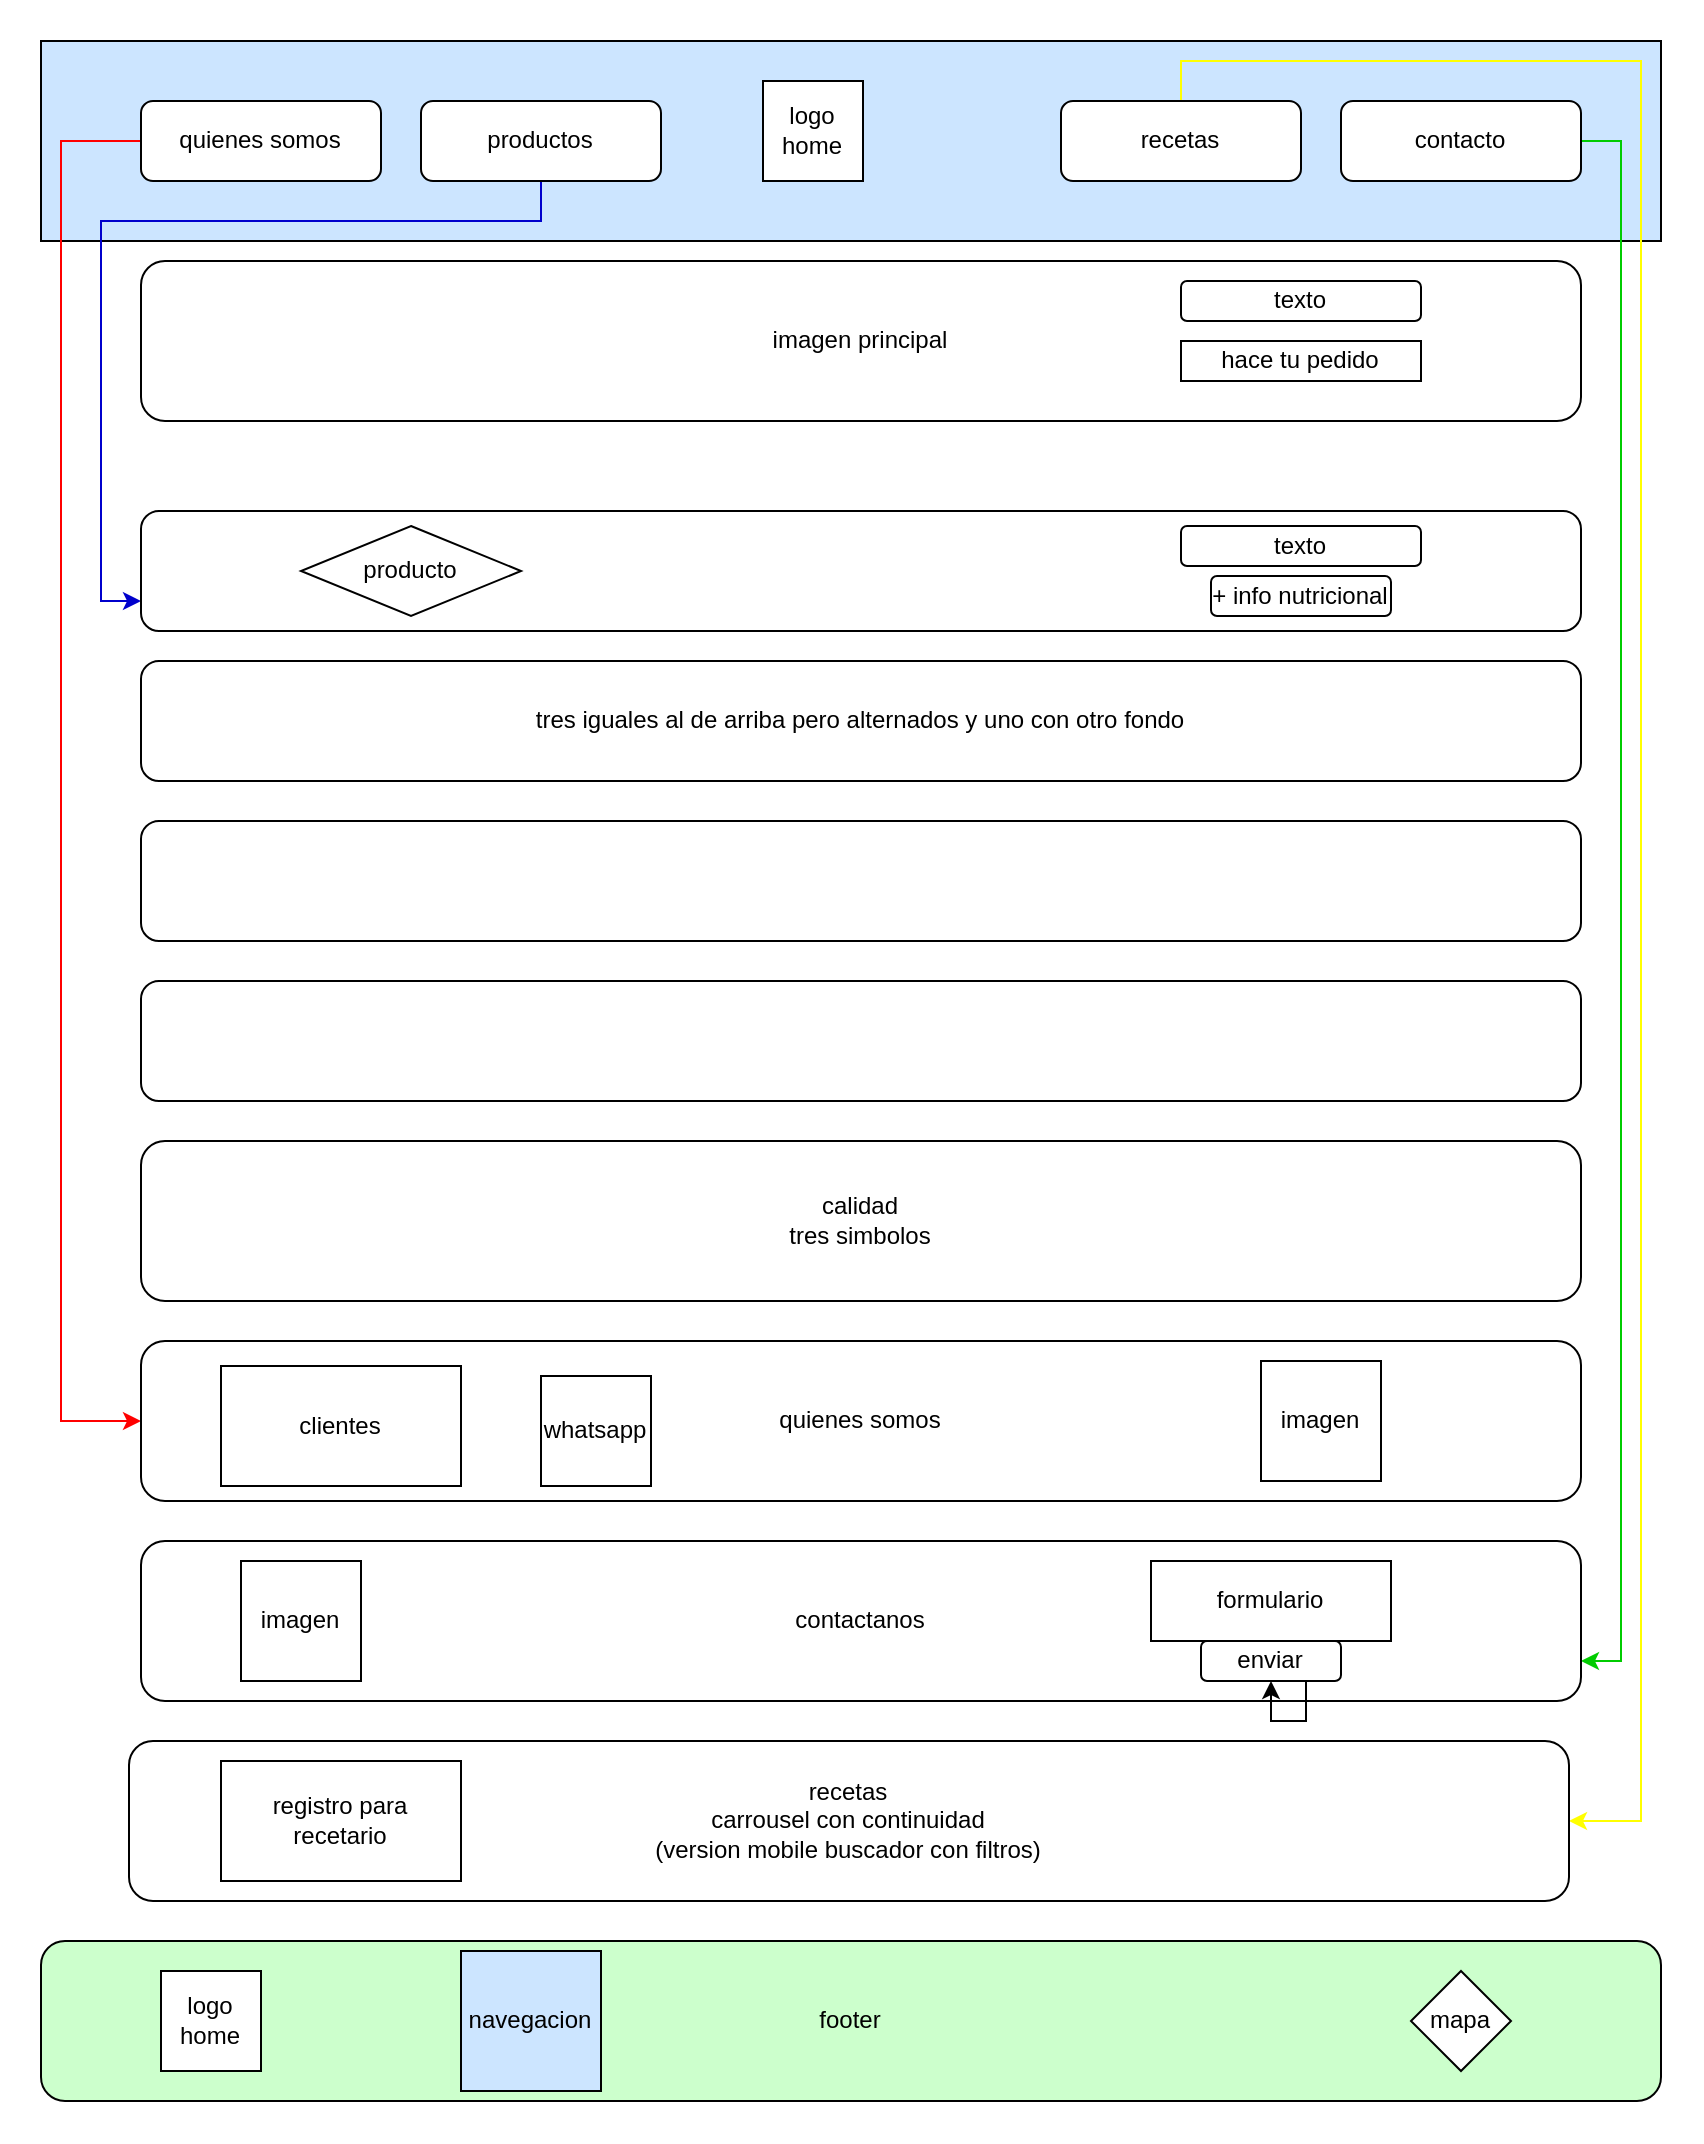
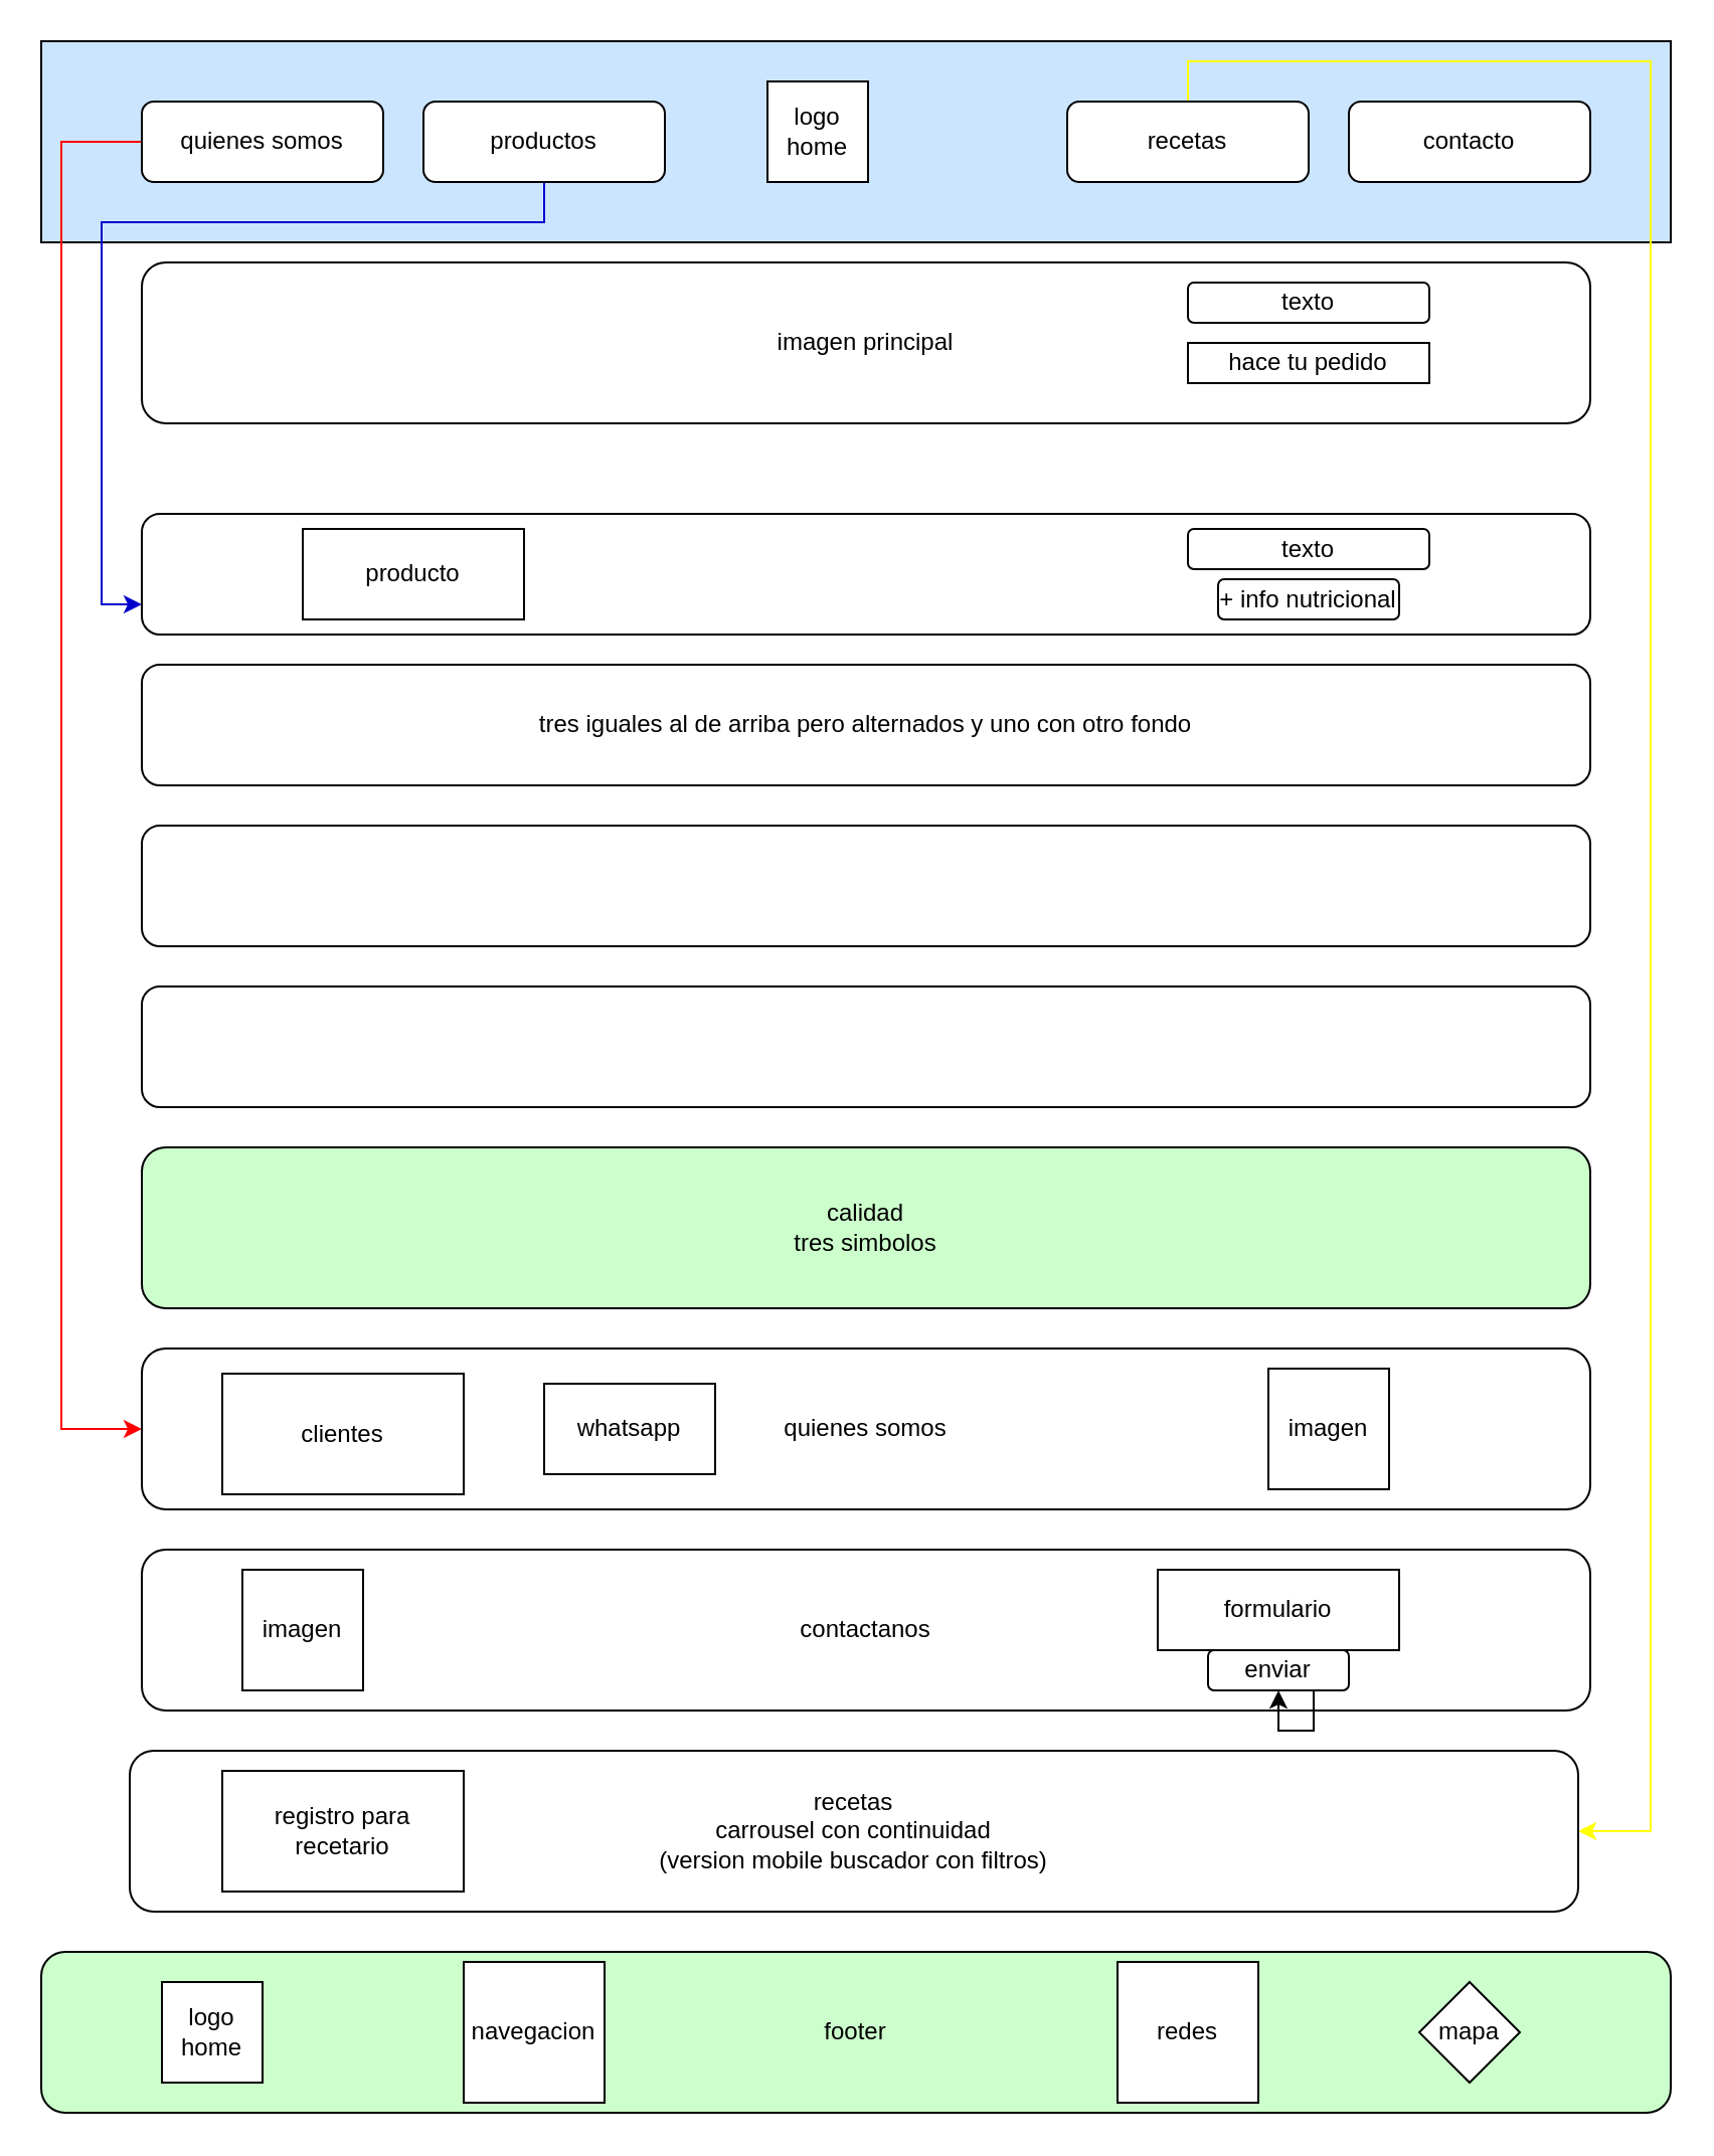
- <mxCell id="30" value="producto" style="rhombus;whiteSpace=wrap;html=1;" vertex="1" parent="1"><mxGeometry x="150" y="262.5" width="110" height="45" as="geometry" /></mxCell>
+ <mxCell id="30" value="producto" style="rounded=0;whiteSpace=wrap;html=1;" vertex="1" parent="1"><mxGeometry x="150" y="262.5" width="110" height="45" as="geometry" /></mxCell>
- <mxCell id="9" style="edgeStyle=orthogonalEdgeStyle;rounded=0;orthogonalLoop=1;jettySize=auto;html=1;entryX=1;entryY=0.75;entryDx=0;entryDy=0;strokeColor=#00CC00;" edge="1" parent="1" source="10" target="21"><mxGeometry relative="1" as="geometry"><Array as="points"><mxPoint x="810" y="70" /><mxPoint x="810" y="830" /></Array></mxGeometry></mxCell>
- <mxCell id="20" value="calidad&lt;br&gt;tres simbolos" style="rounded=1;whiteSpace=wrap;html=1;" vertex="1" parent="1"><mxGeometry x="70" y="570" width="720" height="80" as="geometry" /></mxCell>
+ <mxCell id="20" value="calidad&lt;br&gt;tres simbolos" style="rounded=1;whiteSpace=wrap;html=1;fillColor=#ccffcc;" vertex="1" parent="1"><mxGeometry x="70" y="570" width="720" height="80" as="geometry" /></mxCell>
- <mxCell id="32" value="whatsapp" style="whiteSpace=wrap;html=1;aspect=fixed;" vertex="1" parent="1"><mxGeometry x="270" y="687.5" width="55" height="55" as="geometry" /></mxCell>
+ <mxCell id="32" value="whatsapp" style="whiteSpace=wrap;html=1;aspect=fixed;" vertex="1" parent="1"><mxGeometry x="270" y="687.5" width="85" height="45" as="geometry" /></mxCell>
- <mxCell id="27" value="navegacion" style="whiteSpace=wrap;html=1;aspect=fixed;fillColor=#cce5ff;" vertex="1" parent="1"><mxGeometry x="230" y="975" width="70" height="70" as="geometry" /></mxCell>
+ <mxCell id="27" value="navegacion" style="whiteSpace=wrap;html=1;aspect=fixed;" vertex="1" parent="1"><mxGeometry x="230" y="975" width="70" height="70" as="geometry" /></mxCell>
+ <mxCell id="28" value="redes" style="whiteSpace=wrap;html=1;aspect=fixed;" vertex="1" parent="1"><mxGeometry x="555" y="975" width="70" height="70" as="geometry" /></mxCell>
